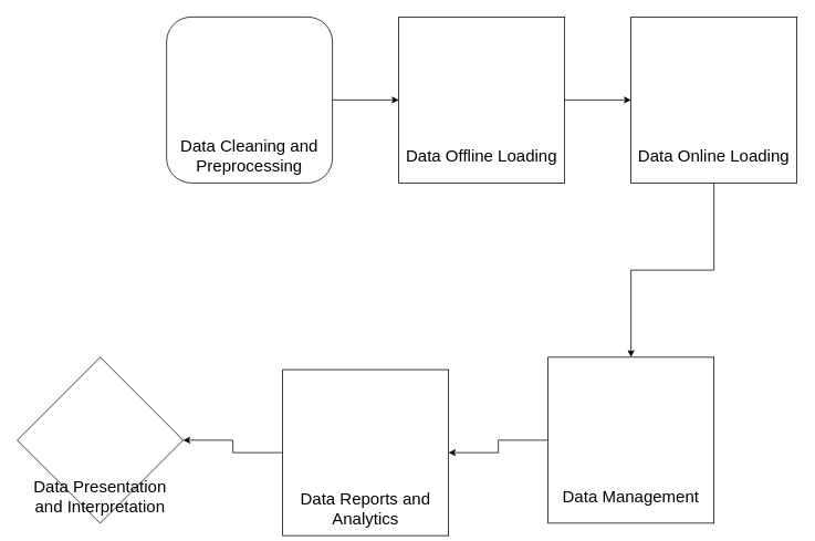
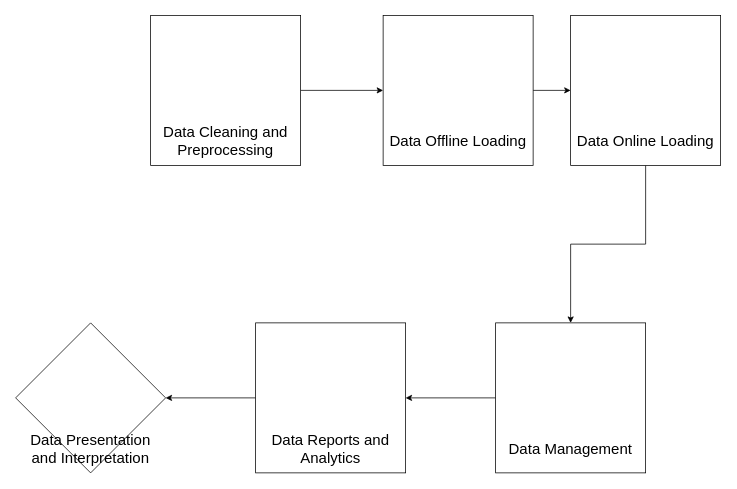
- <mxCell id="3" value="&lt;div&gt;&lt;br&gt;&lt;/div&gt;&lt;div&gt;&lt;div style=&quot;font-size: 20px;&quot;&gt;&lt;br&gt;&lt;/div&gt;&lt;div style=&quot;font-size: 20px;&quot;&gt;&lt;br&gt;&lt;/div&gt;&lt;div style=&quot;font-size: 20px;&quot;&gt;&lt;br&gt;&lt;/div&gt;&lt;div style=&quot;font-size: 20px;&quot;&gt;&lt;br&gt;&lt;/div&gt;&lt;div style=&quot;font-size: 20px;&quot;&gt;&lt;br&gt;&lt;/div&gt;&lt;span style=&quot;font-size: 20px;&quot;&gt;Data Cleaning and Preprocessing&lt;/span&gt;&lt;/div&gt;" style="whiteSpace=wrap;html=1;aspect=fixed;rounded=1;" vertex="1" parent="1"><mxGeometry x="200" y="20" width="200" height="200" as="geometry" /></mxCell>
+ <mxCell id="3" value="&lt;div&gt;&lt;br&gt;&lt;/div&gt;&lt;div&gt;&lt;div style=&quot;font-size: 20px;&quot;&gt;&lt;br&gt;&lt;/div&gt;&lt;div style=&quot;font-size: 20px;&quot;&gt;&lt;br&gt;&lt;/div&gt;&lt;div style=&quot;font-size: 20px;&quot;&gt;&lt;br&gt;&lt;/div&gt;&lt;div style=&quot;font-size: 20px;&quot;&gt;&lt;br&gt;&lt;/div&gt;&lt;div style=&quot;font-size: 20px;&quot;&gt;&lt;br&gt;&lt;/div&gt;&lt;span style=&quot;font-size: 20px;&quot;&gt;Data Cleaning and Preprocessing&lt;/span&gt;&lt;/div&gt;" style="whiteSpace=wrap;html=1;aspect=fixed;" vertex="1" parent="1"><mxGeometry x="200" y="20" width="200" height="200" as="geometry" /></mxCell>
- <mxCell id="5" value="&lt;div&gt;&lt;br&gt;&lt;/div&gt;&lt;div&gt;&lt;div style=&quot;font-size: 20px;&quot;&gt;&lt;br&gt;&lt;/div&gt;&lt;div style=&quot;font-size: 20px;&quot;&gt;&lt;br&gt;&lt;/div&gt;&lt;div style=&quot;font-size: 20px;&quot;&gt;&lt;br&gt;&lt;/div&gt;&lt;div style=&quot;font-size: 20px;&quot;&gt;&lt;br&gt;&lt;/div&gt;&lt;div style=&quot;font-size: 20px;&quot;&gt;&lt;br&gt;&lt;/div&gt;&lt;span style=&quot;font-size: 20px;&quot;&gt;Data Offline Loading&lt;/span&gt;&lt;/div&gt;" style="whiteSpace=wrap;html=1;aspect=fixed;" vertex="1" parent="1"><mxGeometry x="480" y="20" width="200" height="200" as="geometry" /></mxCell>
+ <mxCell id="5" value="&lt;div&gt;&lt;br&gt;&lt;/div&gt;&lt;div&gt;&lt;div style=&quot;font-size: 20px;&quot;&gt;&lt;br&gt;&lt;/div&gt;&lt;div style=&quot;font-size: 20px;&quot;&gt;&lt;br&gt;&lt;/div&gt;&lt;div style=&quot;font-size: 20px;&quot;&gt;&lt;br&gt;&lt;/div&gt;&lt;div style=&quot;font-size: 20px;&quot;&gt;&lt;br&gt;&lt;/div&gt;&lt;div style=&quot;font-size: 20px;&quot;&gt;&lt;br&gt;&lt;/div&gt;&lt;span style=&quot;font-size: 20px;&quot;&gt;Data Offline Loading&lt;/span&gt;&lt;/div&gt;" style="whiteSpace=wrap;html=1;aspect=fixed;" vertex="1" parent="1"><mxGeometry x="510" y="20" width="200" height="200" as="geometry" /></mxCell>
- <mxCell id="11" value="&lt;div&gt;&lt;br&gt;&lt;/div&gt;&lt;div&gt;&lt;div style=&quot;font-size: 20px;&quot;&gt;&lt;br&gt;&lt;/div&gt;&lt;div style=&quot;font-size: 20px;&quot;&gt;&lt;br&gt;&lt;/div&gt;&lt;div style=&quot;font-size: 20px;&quot;&gt;&lt;br&gt;&lt;/div&gt;&lt;div style=&quot;font-size: 20px;&quot;&gt;&lt;br&gt;&lt;/div&gt;&lt;div style=&quot;font-size: 20px;&quot;&gt;&lt;br&gt;&lt;/div&gt;&lt;span style=&quot;font-size: 20px;&quot;&gt;Data Reports and Analytics&lt;/span&gt;&lt;/div&gt;" style="whiteSpace=wrap;html=1;aspect=fixed;" vertex="1" parent="1"><mxGeometry x="340" y="445" width="200" height="200" as="geometry" /></mxCell>
+ <mxCell id="11" value="&lt;div&gt;&lt;br&gt;&lt;/div&gt;&lt;div&gt;&lt;div style=&quot;font-size: 20px;&quot;&gt;&lt;br&gt;&lt;/div&gt;&lt;div style=&quot;font-size: 20px;&quot;&gt;&lt;br&gt;&lt;/div&gt;&lt;div style=&quot;font-size: 20px;&quot;&gt;&lt;br&gt;&lt;/div&gt;&lt;div style=&quot;font-size: 20px;&quot;&gt;&lt;br&gt;&lt;/div&gt;&lt;div style=&quot;font-size: 20px;&quot;&gt;&lt;br&gt;&lt;/div&gt;&lt;span style=&quot;font-size: 20px;&quot;&gt;Data Reports and Analytics&lt;/span&gt;&lt;/div&gt;" style="whiteSpace=wrap;html=1;aspect=fixed;" vertex="1" parent="1"><mxGeometry x="340" y="430" width="200" height="200" as="geometry" /></mxCell>
